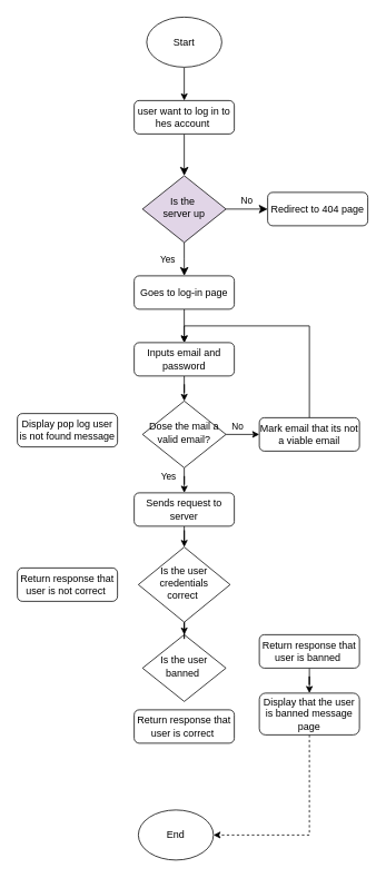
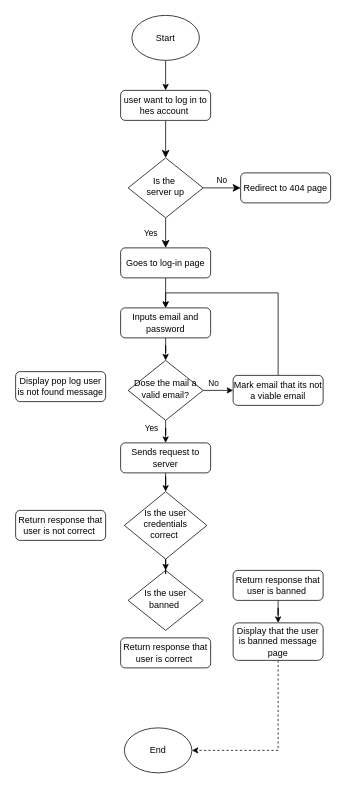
- <mxCell id="6" value="Is the&amp;nbsp;&lt;div&gt;server up&lt;/div&gt;" style="rhombus;whiteSpace=wrap;html=1;shadow=0;fontFamily=Helvetica;fontSize=12;align=center;strokeWidth=1;spacing=6;spacingTop=-4;fillColor=#e1d5e7;" parent="1" vertex="1"><mxGeometry x="170" y="210" width="100" height="80" as="geometry" /></mxCell>
+ <mxCell id="6" value="Is the&amp;nbsp;&lt;div&gt;server up&lt;/div&gt;" style="rhombus;whiteSpace=wrap;html=1;shadow=0;fontFamily=Helvetica;fontSize=12;align=center;strokeWidth=1;spacing=6;spacingTop=-4;" parent="1" vertex="1"><mxGeometry x="170" y="210" width="100" height="80" as="geometry" /></mxCell>
